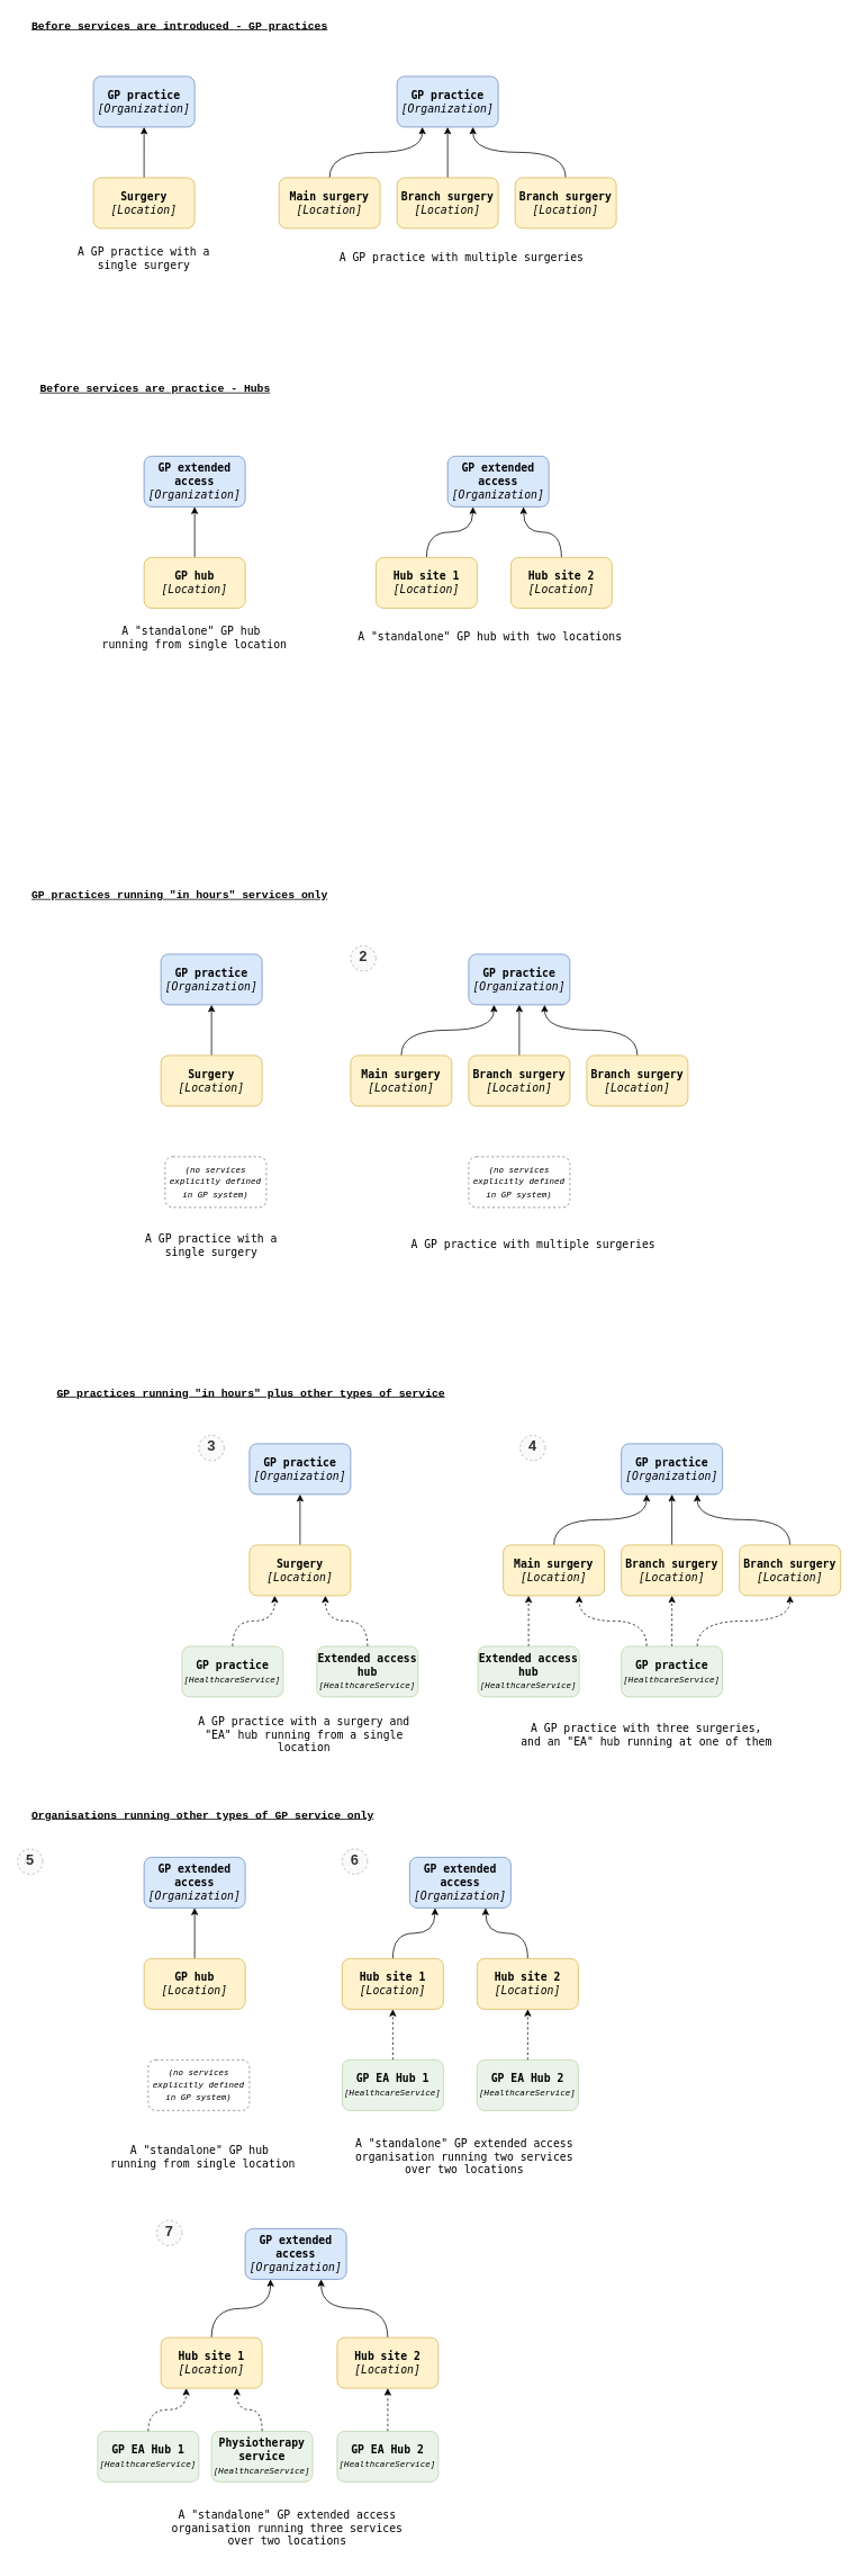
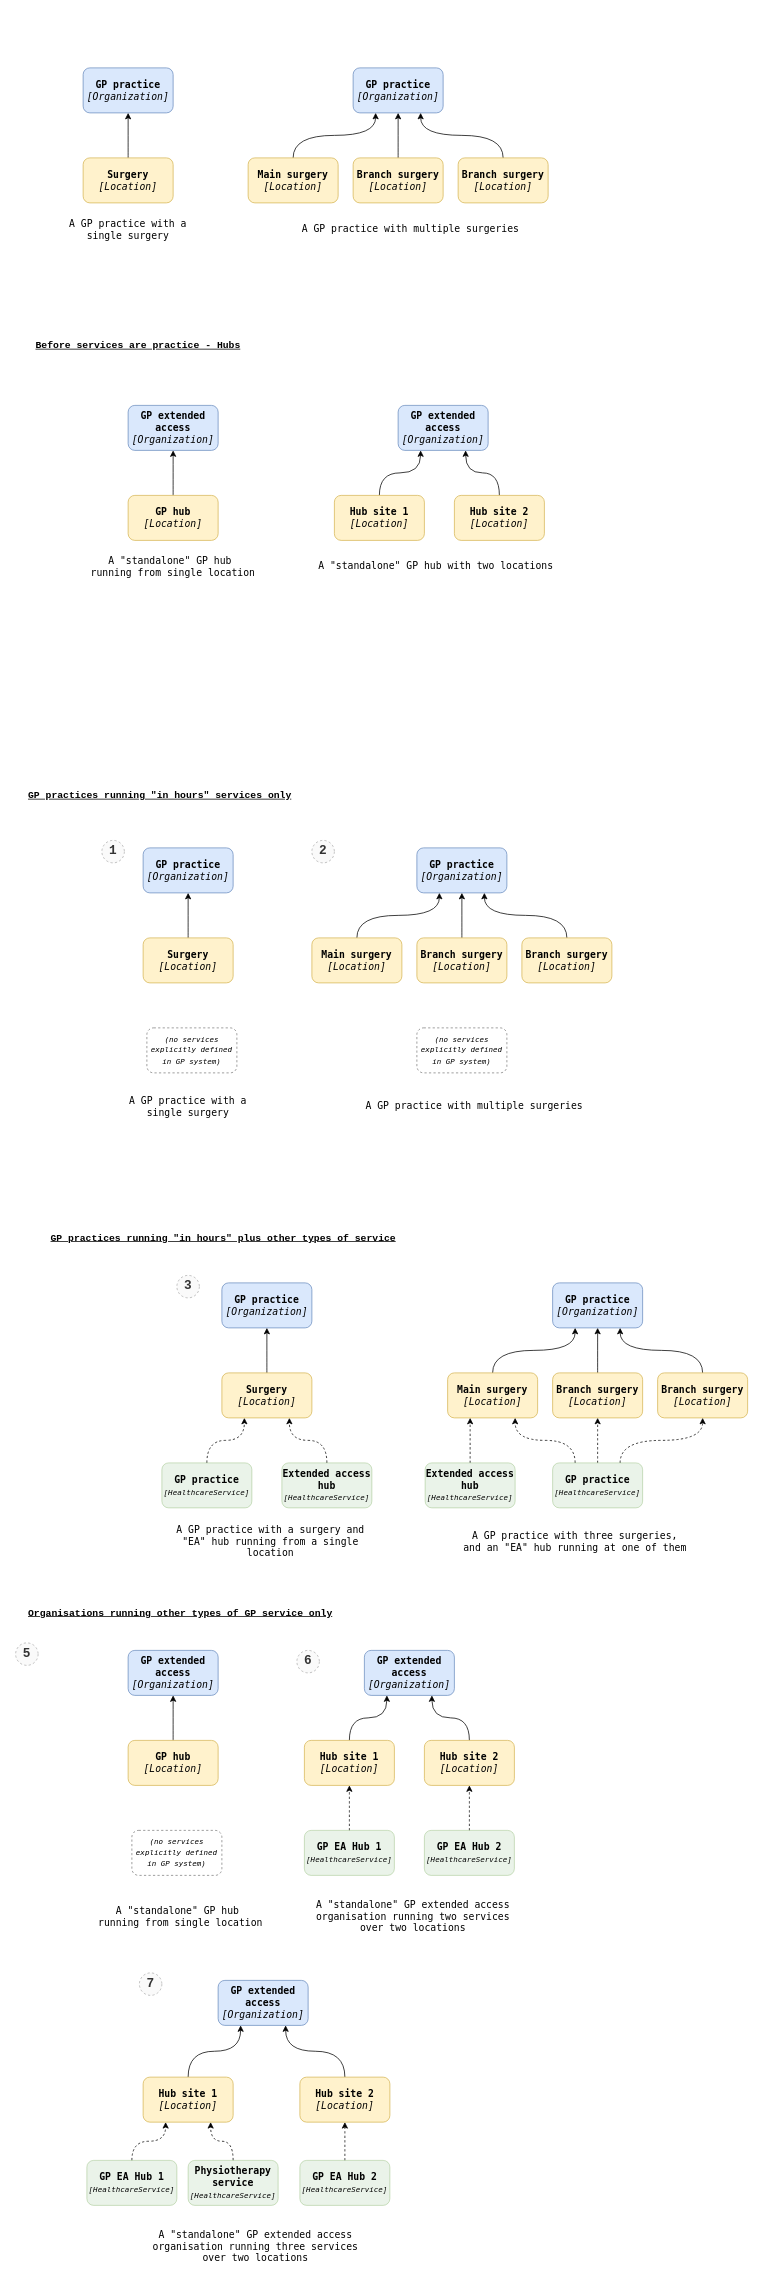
- <mxCell id="97" value="Before services are introduced - GP practices" style="text;html=1;strokeColor=none;fillColor=none;align=left;verticalAlign=middle;whiteSpace=wrap;rounded=0;dashed=1;fontFamily=Courier New;opacity=50;fontStyle=5;fontSize=13;" vertex="1" parent="1"><mxGeometry x="35" y="20" width="390" height="20" as="geometry" /></mxCell>
+ <mxCell id="90" value="&lt;b&gt;&lt;font style=&quot;font-size: 17px&quot;&gt;1&lt;/font&gt;&lt;/b&gt;" style="ellipse;whiteSpace=wrap;html=1;dashed=1;fontFamily=Courier New;fontSize=13;opacity=50;align=center;labelBackgroundColor=none;fillColor=#f5f5f5;strokeColor=#666666;fontColor=#333333;" vertex="1" parent="1"><mxGeometry x="135" y="1120" width="30" height="30" as="geometry" /></mxCell>
- <mxCell id="93" value="&lt;b&gt;&lt;font style=&quot;font-size: 17px&quot;&gt;4&lt;/font&gt;&lt;/b&gt;" style="ellipse;whiteSpace=wrap;html=1;dashed=1;fontFamily=Courier New;fontSize=13;opacity=50;align=center;labelBackgroundColor=none;fillColor=#f5f5f5;strokeColor=#666666;fontColor=#333333;" vertex="1" parent="1"><mxGeometry x="616" y="1700" width="30" height="30" as="geometry" /></mxCell>
- <mxCell id="95" value="&lt;b&gt;&lt;font style=&quot;font-size: 17px&quot;&gt;6&lt;/font&gt;&lt;/b&gt;" style="ellipse;whiteSpace=wrap;html=1;dashed=1;fontFamily=Courier New;fontSize=13;opacity=50;align=center;labelBackgroundColor=none;fillColor=#f5f5f5;strokeColor=#666666;fontColor=#333333;" vertex="1" parent="1"><mxGeometry x="405" y="2190" width="30" height="30" as="geometry" /></mxCell>
+ <mxCell id="95" value="&lt;b&gt;&lt;font style=&quot;font-size: 17px&quot;&gt;6&lt;/font&gt;&lt;/b&gt;" style="ellipse;whiteSpace=wrap;html=1;dashed=1;fontFamily=Courier New;fontSize=13;opacity=50;align=center;labelBackgroundColor=none;fillColor=#f5f5f5;strokeColor=#666666;fontColor=#333333;" vertex="1" parent="1"><mxGeometry x="395" y="2200" width="30" height="30" as="geometry" /></mxCell>
